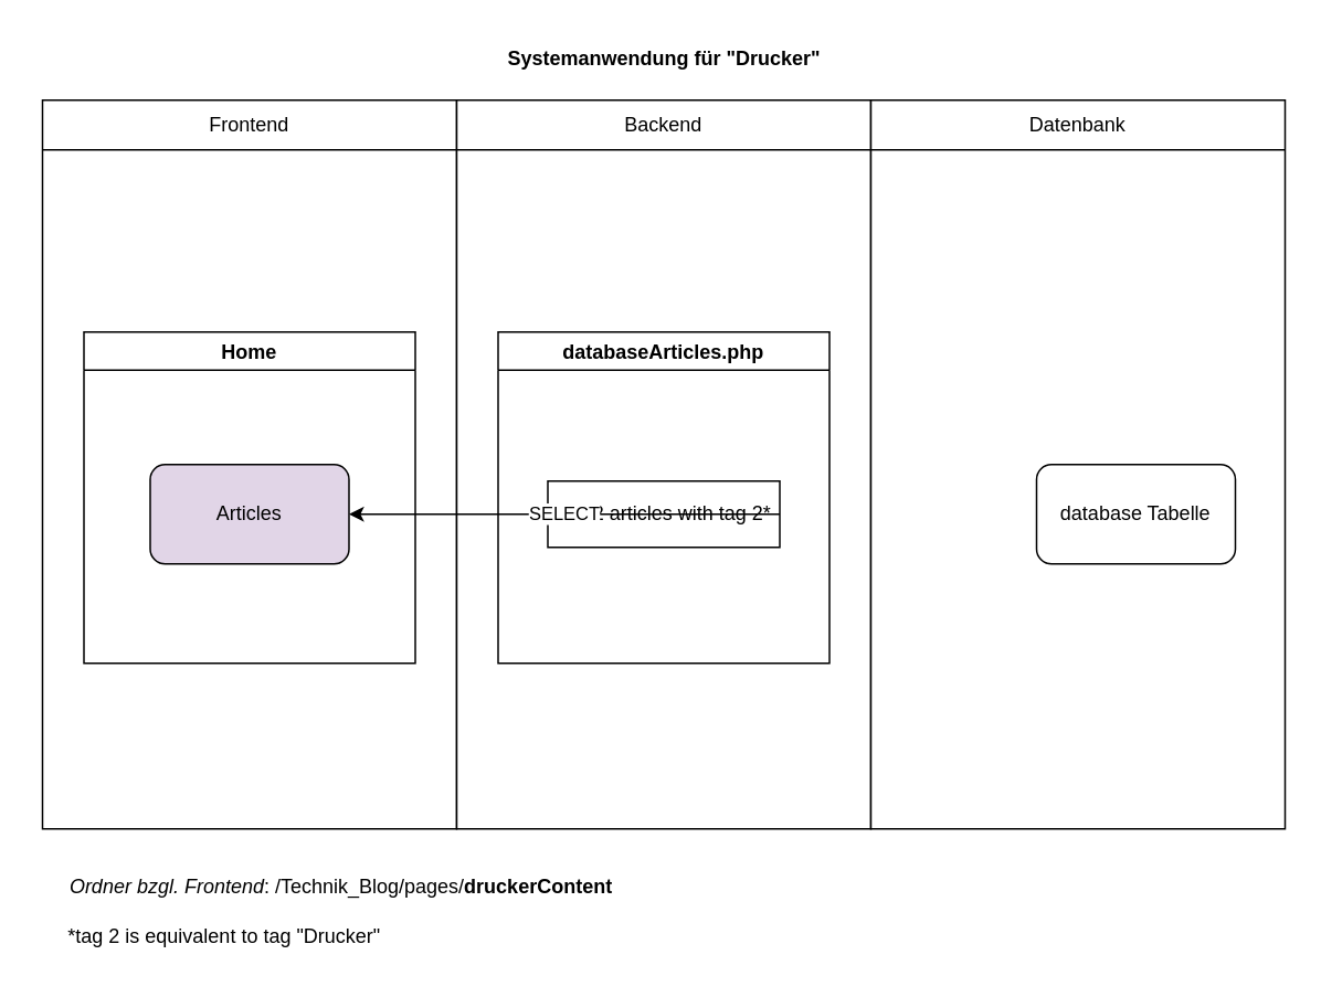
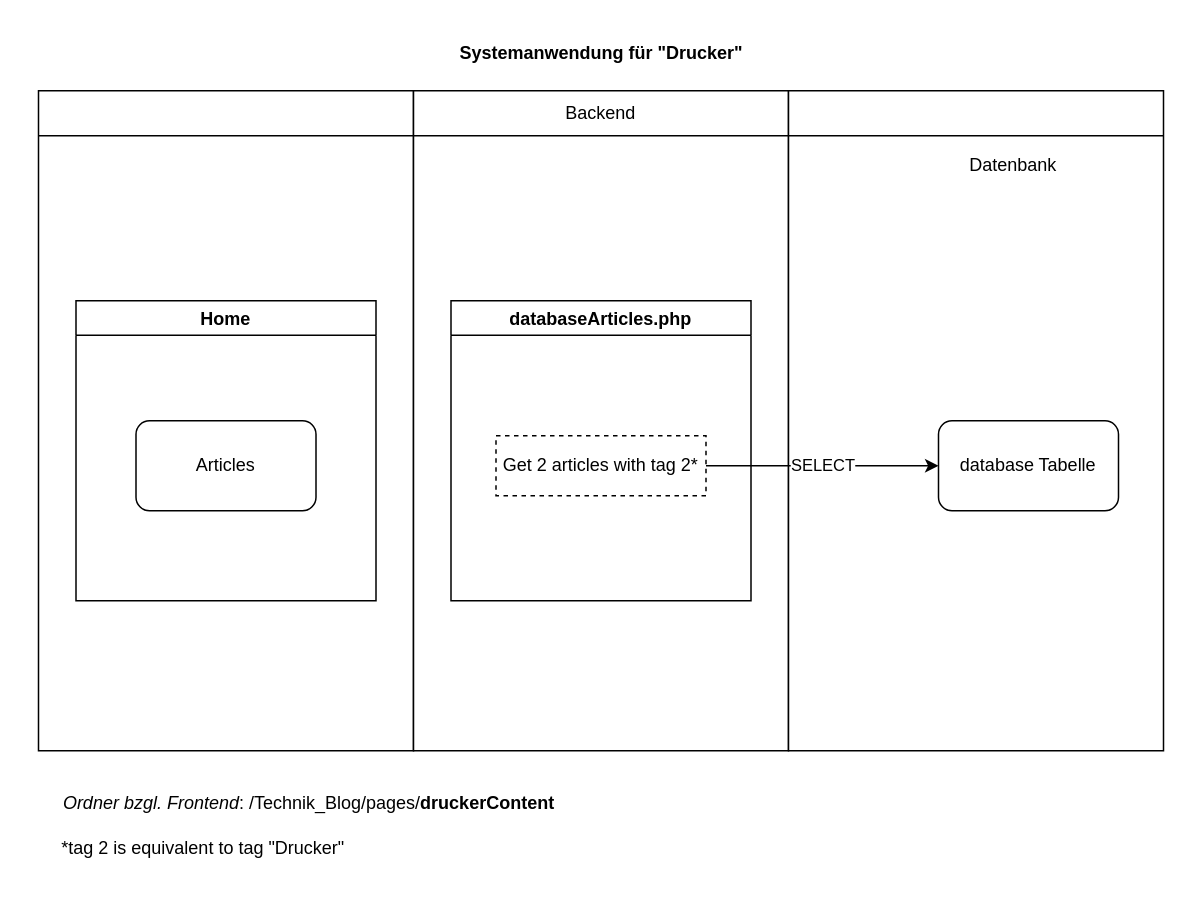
- <mxCell id="6" value="Frontend" style="text;html=1;strokeColor=none;fillColor=none;align=center;verticalAlign=middle;whiteSpace=wrap;rounded=0;" parent="1" vertex="1"><mxGeometry x="120" y="60" width="60" height="30" as="geometry" /></mxCell>
- <mxCell id="7" value="Datenbank" style="text;html=1;strokeColor=none;fillColor=none;align=center;verticalAlign=middle;whiteSpace=wrap;rounded=0;" parent="1" vertex="1"><mxGeometry x="620" y="60" width="60" height="30" as="geometry" /></mxCell>
+ <mxCell id="7" value="Datenbank" style="text;html=1;strokeColor=none;fillColor=none;align=center;verticalAlign=middle;whiteSpace=wrap;rounded=0;" parent="1" vertex="1"><mxGeometry x="645" y="95" width="60" height="30" as="geometry" /></mxCell>
- <mxCell id="11" value="Articles" style="rounded=1;whiteSpace=wrap;html=1;fillColor=#e1d5e7;" parent="10" vertex="1"><mxGeometry x="40" y="80" width="120" height="60" as="geometry" /></mxCell>
+ <mxCell id="11" value="Articles" style="rounded=1;whiteSpace=wrap;html=1;" parent="10" vertex="1"><mxGeometry x="40" y="80" width="120" height="60" as="geometry" /></mxCell>
- <mxCell id="17" value="SELECT" style="endArrow=classic;html=1;rounded=0;exitX=1;exitY=0.5;exitDx=0;exitDy=0;" parent="1" source="13" target="11" edge="1"><mxGeometry width="50" height="50" relative="1" as="geometry"><mxPoint x="325" y="290" as="sourcePoint" /><mxPoint x="375" y="240" as="targetPoint" /></mxGeometry></mxCell>
+ <mxCell id="17" value="SELECT" style="endArrow=classic;html=1;rounded=0;exitX=1;exitY=0.5;exitDx=0;exitDy=0;" parent="1" source="13" target="14" edge="1"><mxGeometry width="50" height="50" relative="1" as="geometry"><mxPoint x="325" y="290" as="sourcePoint" /><mxPoint x="375" y="240" as="targetPoint" /></mxGeometry></mxCell>
- <mxCell id="13" value="Get 2 articles with tag 2*" style="rounded=0;whiteSpace=wrap;html=1;" parent="12" vertex="1"><mxGeometry x="30" y="90" width="140" height="40" as="geometry" /></mxCell>
+ <mxCell id="13" value="Get 2 articles with tag 2*" style="rounded=0;whiteSpace=wrap;html=1;dashed=1;" parent="12" vertex="1"><mxGeometry x="30" y="90" width="140" height="40" as="geometry" /></mxCell>
